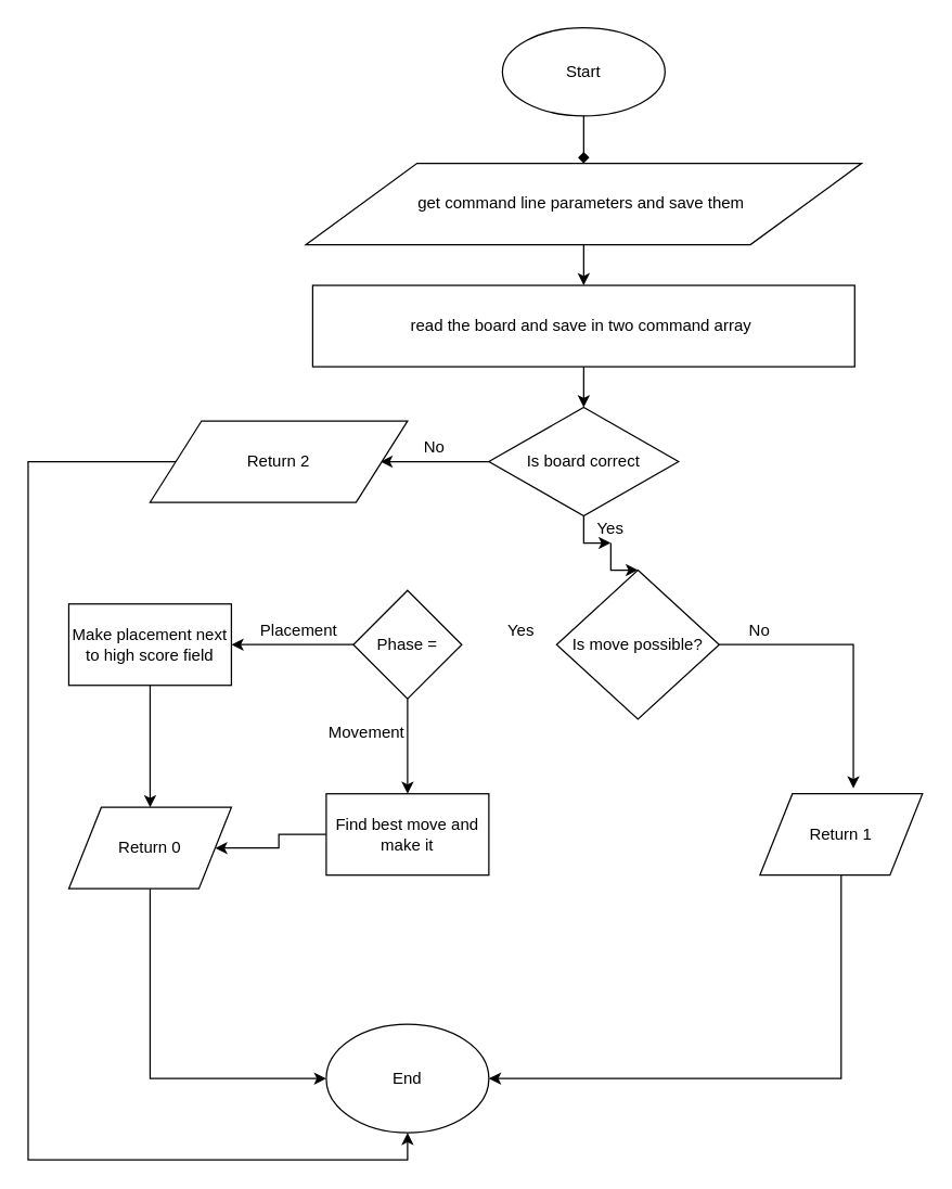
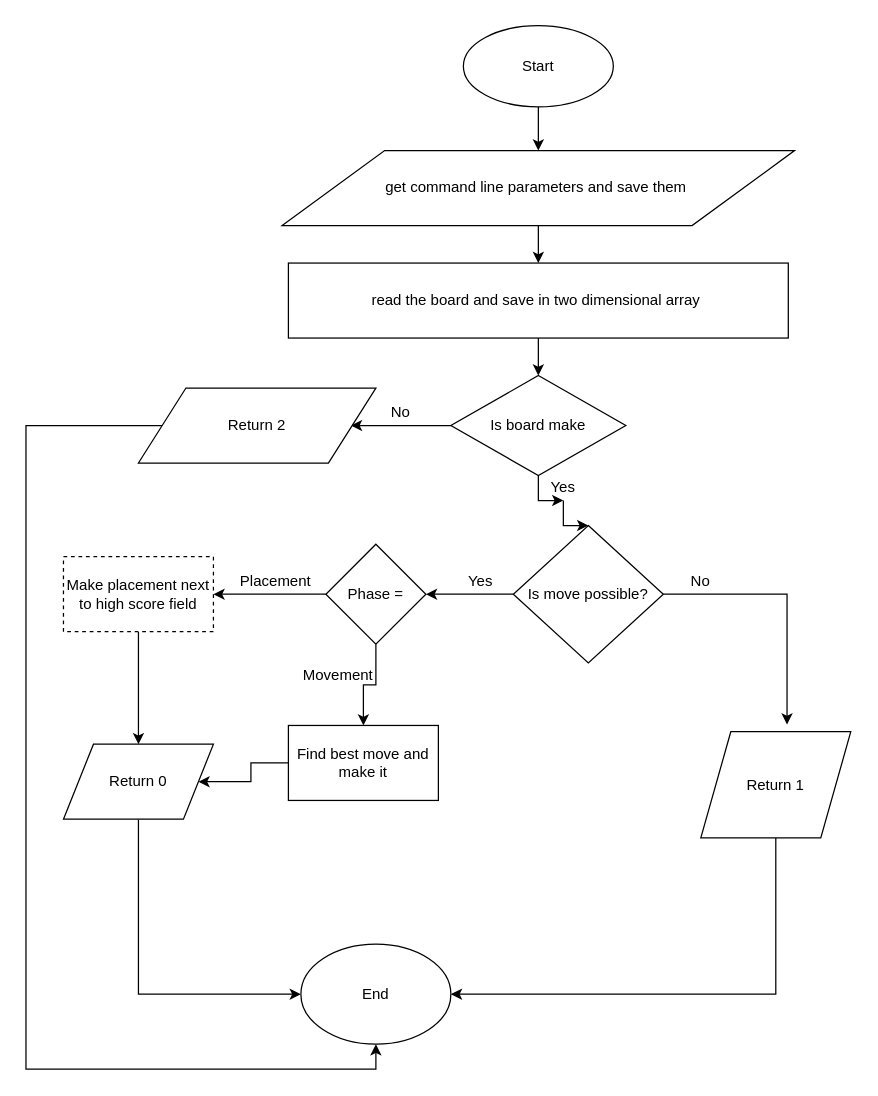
- <mxCell id="2" value="" style="edgeStyle=orthogonalEdgeStyle;rounded=0;orthogonalLoop=1;jettySize=auto;html=1;endArrow=diamond;" edge="1" parent="1" source="3" target="5"><mxGeometry relative="1" as="geometry" /></mxCell>
+ <mxCell id="2" value="" style="edgeStyle=orthogonalEdgeStyle;rounded=0;orthogonalLoop=1;jettySize=auto;html=1;" edge="1" parent="1" source="3" target="5"><mxGeometry relative="1" as="geometry" /></mxCell>
- <mxCell id="7" value="read the board and save in two command array&amp;nbsp;" style="rounded=0;whiteSpace=wrap;html=1;" vertex="1" parent="1"><mxGeometry x="230" y="210" width="400" height="60" as="geometry" /></mxCell>
+ <mxCell id="7" value="read the board and save in two dimensional array&amp;nbsp;" style="rounded=0;whiteSpace=wrap;html=1;" vertex="1" parent="1"><mxGeometry x="230" y="210" width="400" height="60" as="geometry" /></mxCell>
- <mxCell id="29" value="Is board correct" style="rhombus;whiteSpace=wrap;html=1;" vertex="1" parent="1"><mxGeometry x="360" y="300" width="140" height="80" as="geometry" /></mxCell>
+ <mxCell id="29" value="Is board make" style="rhombus;whiteSpace=wrap;html=1;" vertex="1" parent="1"><mxGeometry x="360" y="300" width="140" height="80" as="geometry" /></mxCell>
- <mxCell id="12" value="Make placement next to high score field" style="rounded=0;whiteSpace=wrap;html=1;" vertex="1" parent="1"><mxGeometry x="50" y="445" width="120" height="60" as="geometry" /></mxCell>
+ <mxCell id="12" value="Make placement next to high score field" style="rounded=0;whiteSpace=wrap;html=1;dashed=1;" vertex="1" parent="1"><mxGeometry x="50" y="445" width="120" height="60" as="geometry" /></mxCell>
+ <mxCell id="19" value="" style="edgeStyle=orthogonalEdgeStyle;rounded=0;orthogonalLoop=1;jettySize=auto;html=1;" edge="1" parent="1" source="20" target="10"><mxGeometry relative="1" as="geometry" /></mxCell>
- <mxCell id="25" value="Find best move and make it" style="rounded=0;whiteSpace=wrap;html=1;" vertex="1" parent="1"><mxGeometry x="240" y="585" width="120" height="60" as="geometry" /></mxCell>
+ <mxCell id="25" value="Find best move and make it" style="rounded=0;whiteSpace=wrap;html=1;" vertex="1" parent="1"><mxGeometry x="230" y="580" width="120" height="60" as="geometry" /></mxCell>
- <mxCell id="22" value="Return 1" style="shape=parallelogram;perimeter=parallelogramPerimeter;whiteSpace=wrap;html=1;" vertex="1" parent="1"><mxGeometry x="560" y="585" width="120" height="60" as="geometry" /></mxCell>
+ <mxCell id="22" value="Return 1" style="shape=parallelogram;perimeter=parallelogramPerimeter;whiteSpace=wrap;html=1;" vertex="1" parent="1"><mxGeometry x="560" y="585" width="120" height="85" as="geometry" /></mxCell>
